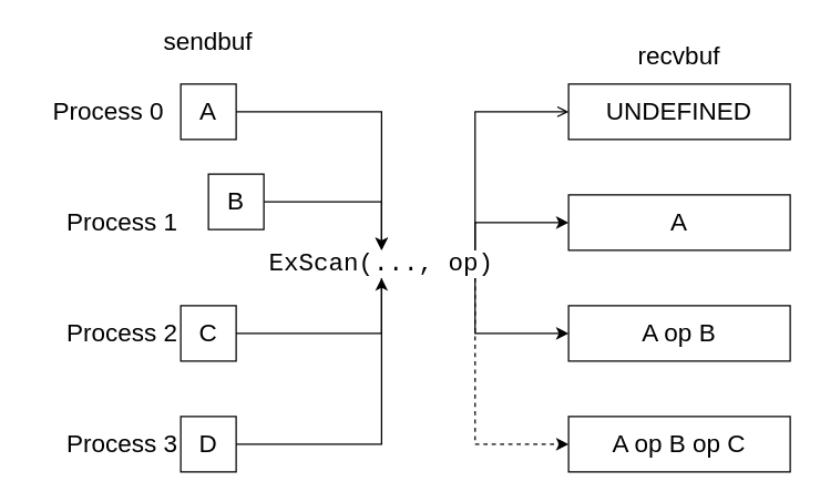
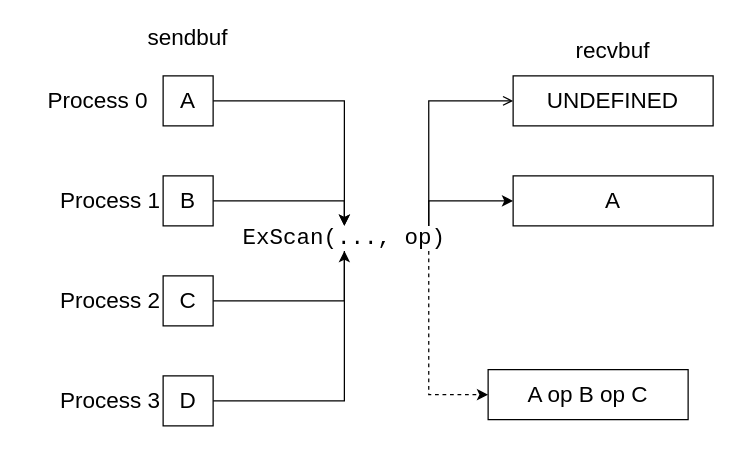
- <mxCell id="5" value="B" style="rounded=0;whiteSpace=wrap;html=1;fontSize=18;" vertex="1" parent="1"><mxGeometry x="150" y="125" width="40" height="40" as="geometry" /></mxCell>
+ <mxCell id="5" value="B" style="rounded=0;whiteSpace=wrap;html=1;fontSize=18;" vertex="1" parent="1"><mxGeometry x="130" y="140" width="40" height="40" as="geometry" /></mxCell>
- <mxCell id="12" style="edgeStyle=orthogonalEdgeStyle;rounded=0;orthogonalLoop=1;jettySize=auto;html=1;exitX=0.25;exitY=0;exitDx=0;exitDy=0;entryX=0;entryY=0.5;entryDx=0;entryDy=0;" edge="1" parent="1" source="15" target="23"><mxGeometry relative="1" as="geometry" /></mxCell>
- <mxCell id="23" value="A op B" style="rounded=0;whiteSpace=wrap;html=1;fontSize=18;" vertex="1" parent="1"><mxGeometry x="410" y="220" width="160" height="40" as="geometry" /></mxCell>
- <mxCell id="24" value="A op B op C" style="rounded=0;whiteSpace=wrap;html=1;fontSize=18;" vertex="1" parent="1"><mxGeometry x="410" y="300" width="160" height="40" as="geometry" /></mxCell>
+ <mxCell id="24" value="A op B op C" style="rounded=0;whiteSpace=wrap;html=1;fontSize=18;" vertex="1" parent="1"><mxGeometry x="390" y="295" width="160" height="40" as="geometry" /></mxCell>
